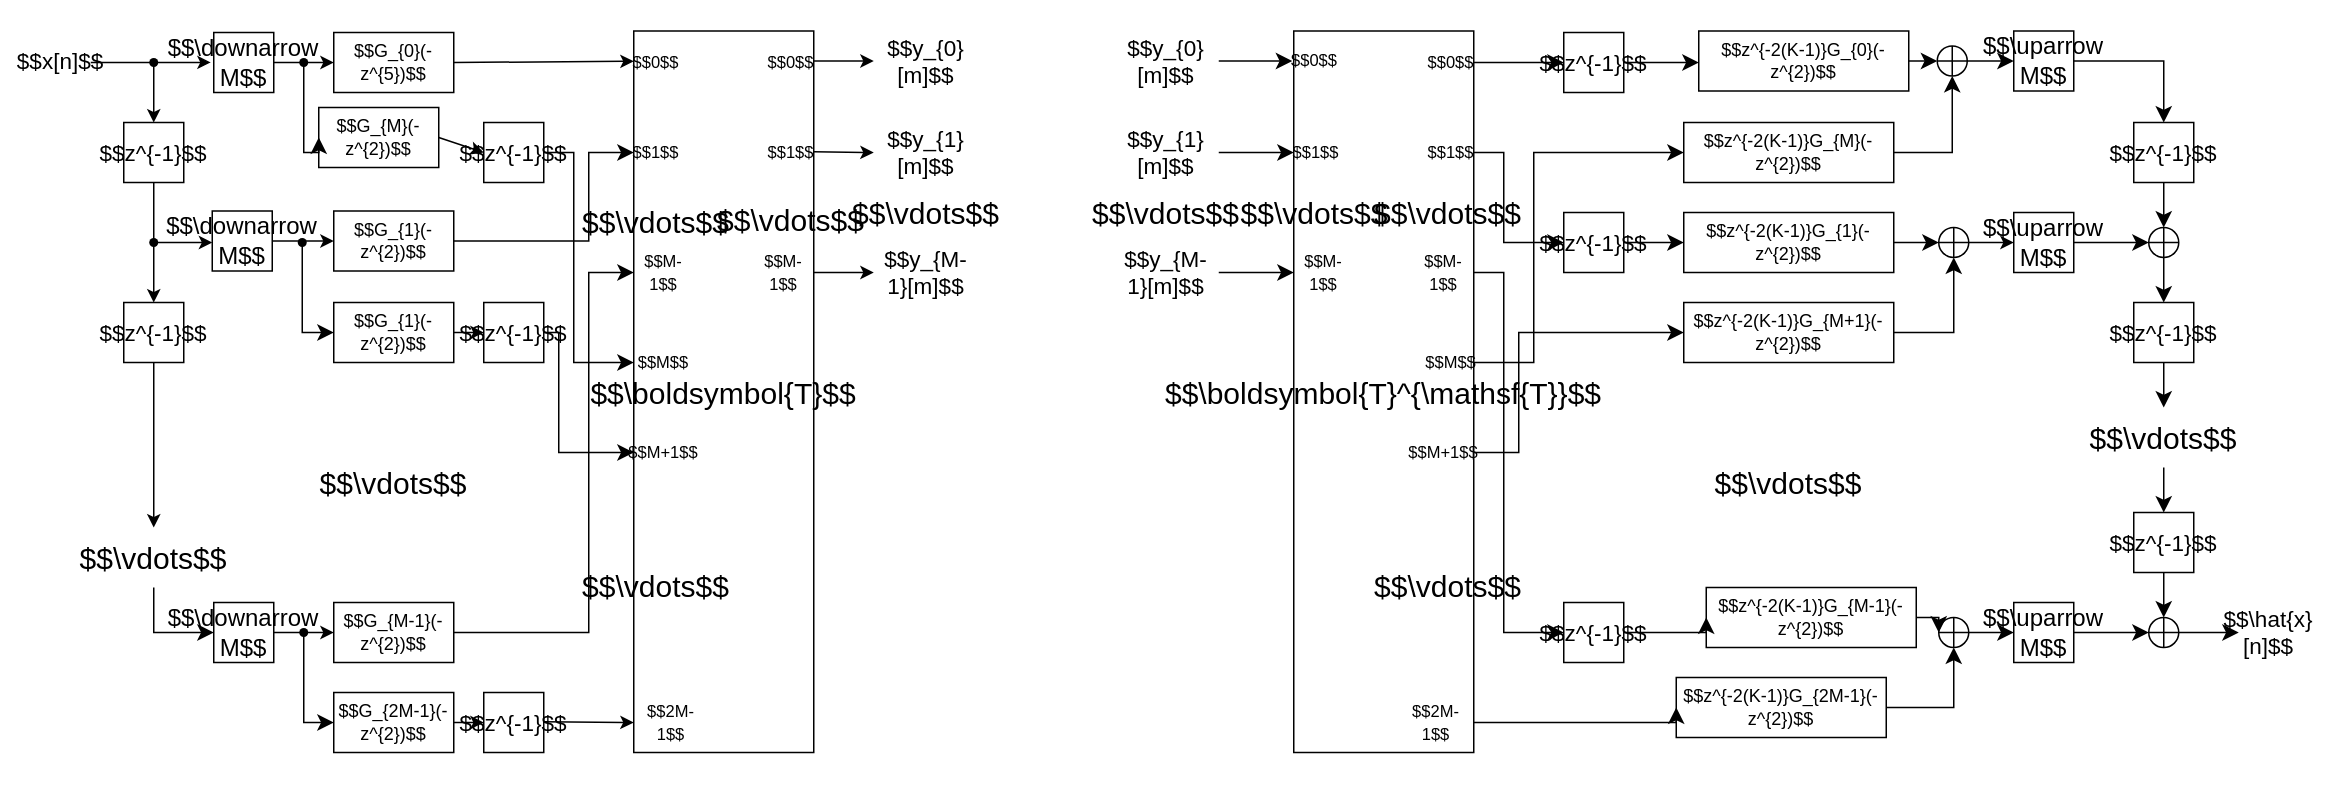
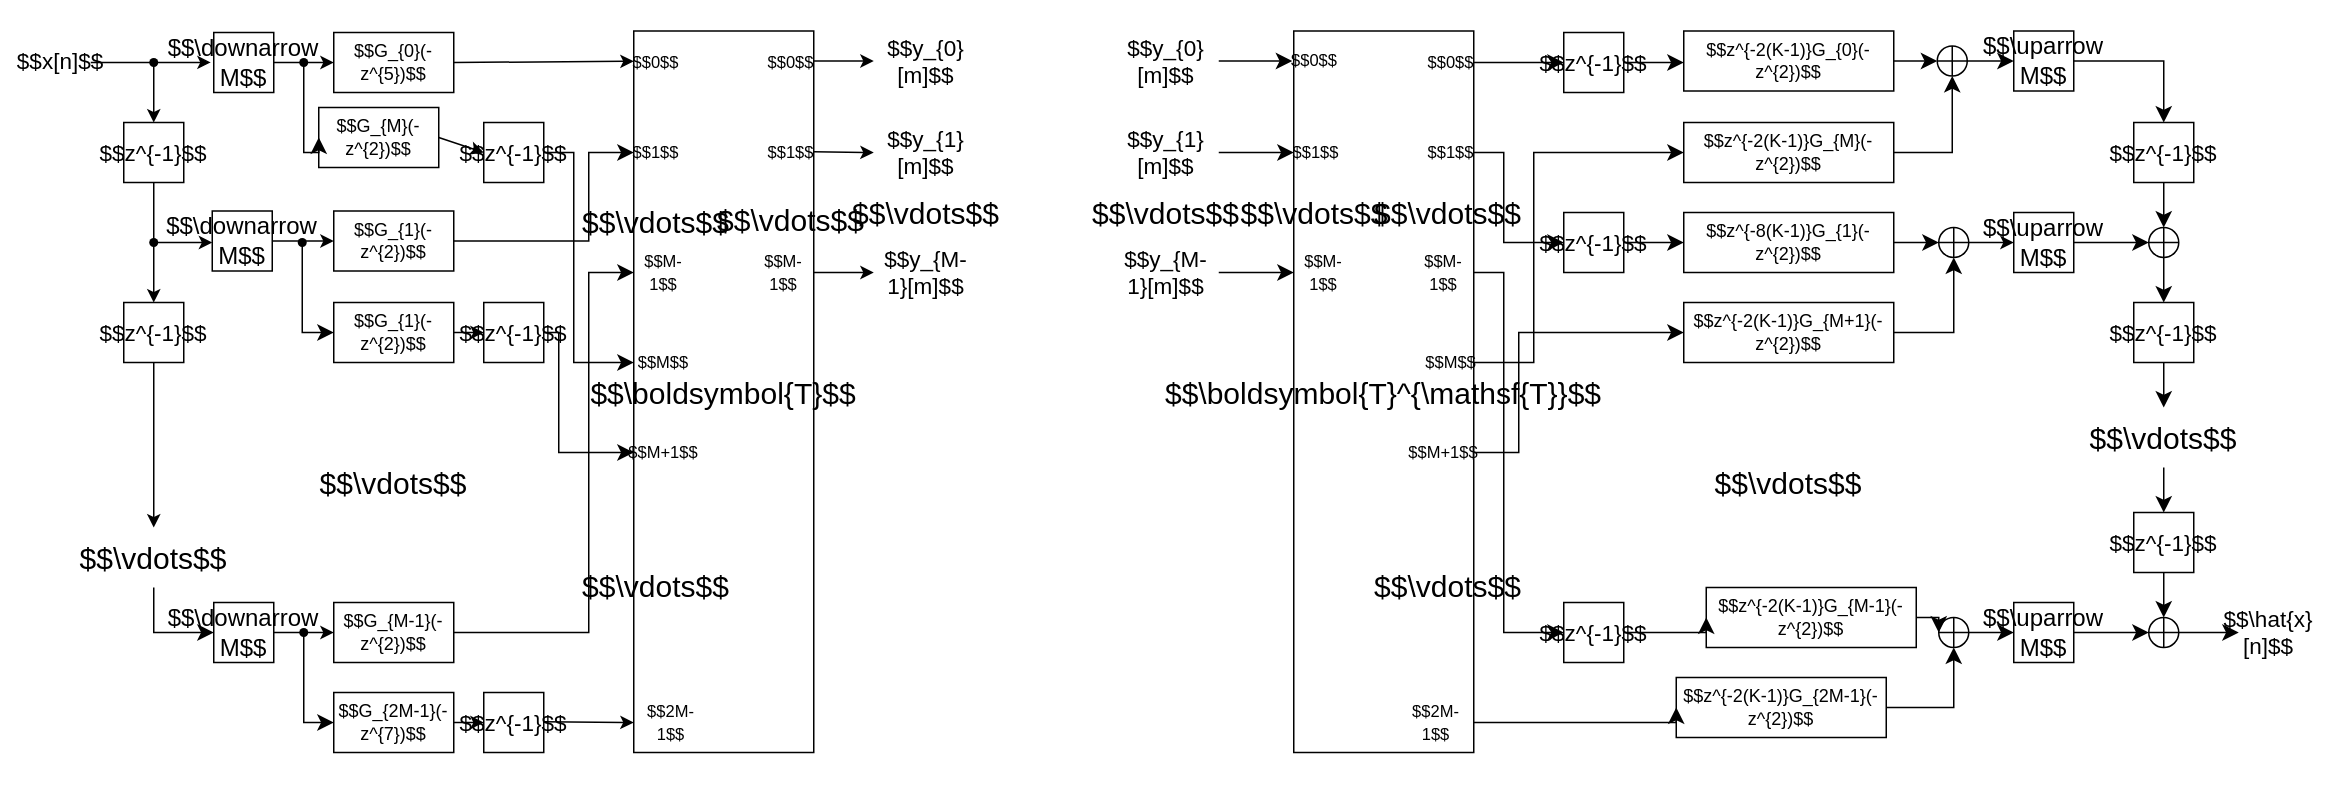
- <mxCell id="84" value="$$z^{-2(K-1)}G_{0}(-z^{2})$$" style="rounded=0;whiteSpace=wrap;html=1;" parent="1" vertex="1"><mxGeometry x="1132" y="20" width="140" height="40" as="geometry" /></mxCell>
+ <mxCell id="84" value="$$z^{-2(K-1)}G_{0}(-z^{2})$$" style="rounded=0;whiteSpace=wrap;html=1;" parent="1" vertex="1"><mxGeometry x="1122" y="20" width="140" height="40" as="geometry" /></mxCell>
- <mxCell id="86" value="$$z^{-2(K-1)}G_{1}(-z^{2})$$" style="rounded=0;whiteSpace=wrap;html=1;" parent="1" vertex="1"><mxGeometry x="1122" y="141" width="140" height="40" as="geometry" /></mxCell>
+ <mxCell id="86" value="$$z^{-8(K-1)}G_{1}(-z^{2})$$" style="rounded=0;whiteSpace=wrap;html=1;" parent="1" vertex="1"><mxGeometry x="1122" y="141" width="140" height="40" as="geometry" /></mxCell>
- <mxCell id="32" value="$$G_{2M-1}(-z^{2})$$" style="rounded=0;whiteSpace=wrap;html=1;" parent="1" vertex="1"><mxGeometry x="222" y="461" width="80" height="40" as="geometry" /></mxCell>
+ <mxCell id="32" value="$$G_{2M-1}(-z^{7})$$" style="rounded=0;whiteSpace=wrap;html=1;" parent="1" vertex="1"><mxGeometry x="222" y="461" width="80" height="40" as="geometry" /></mxCell>
